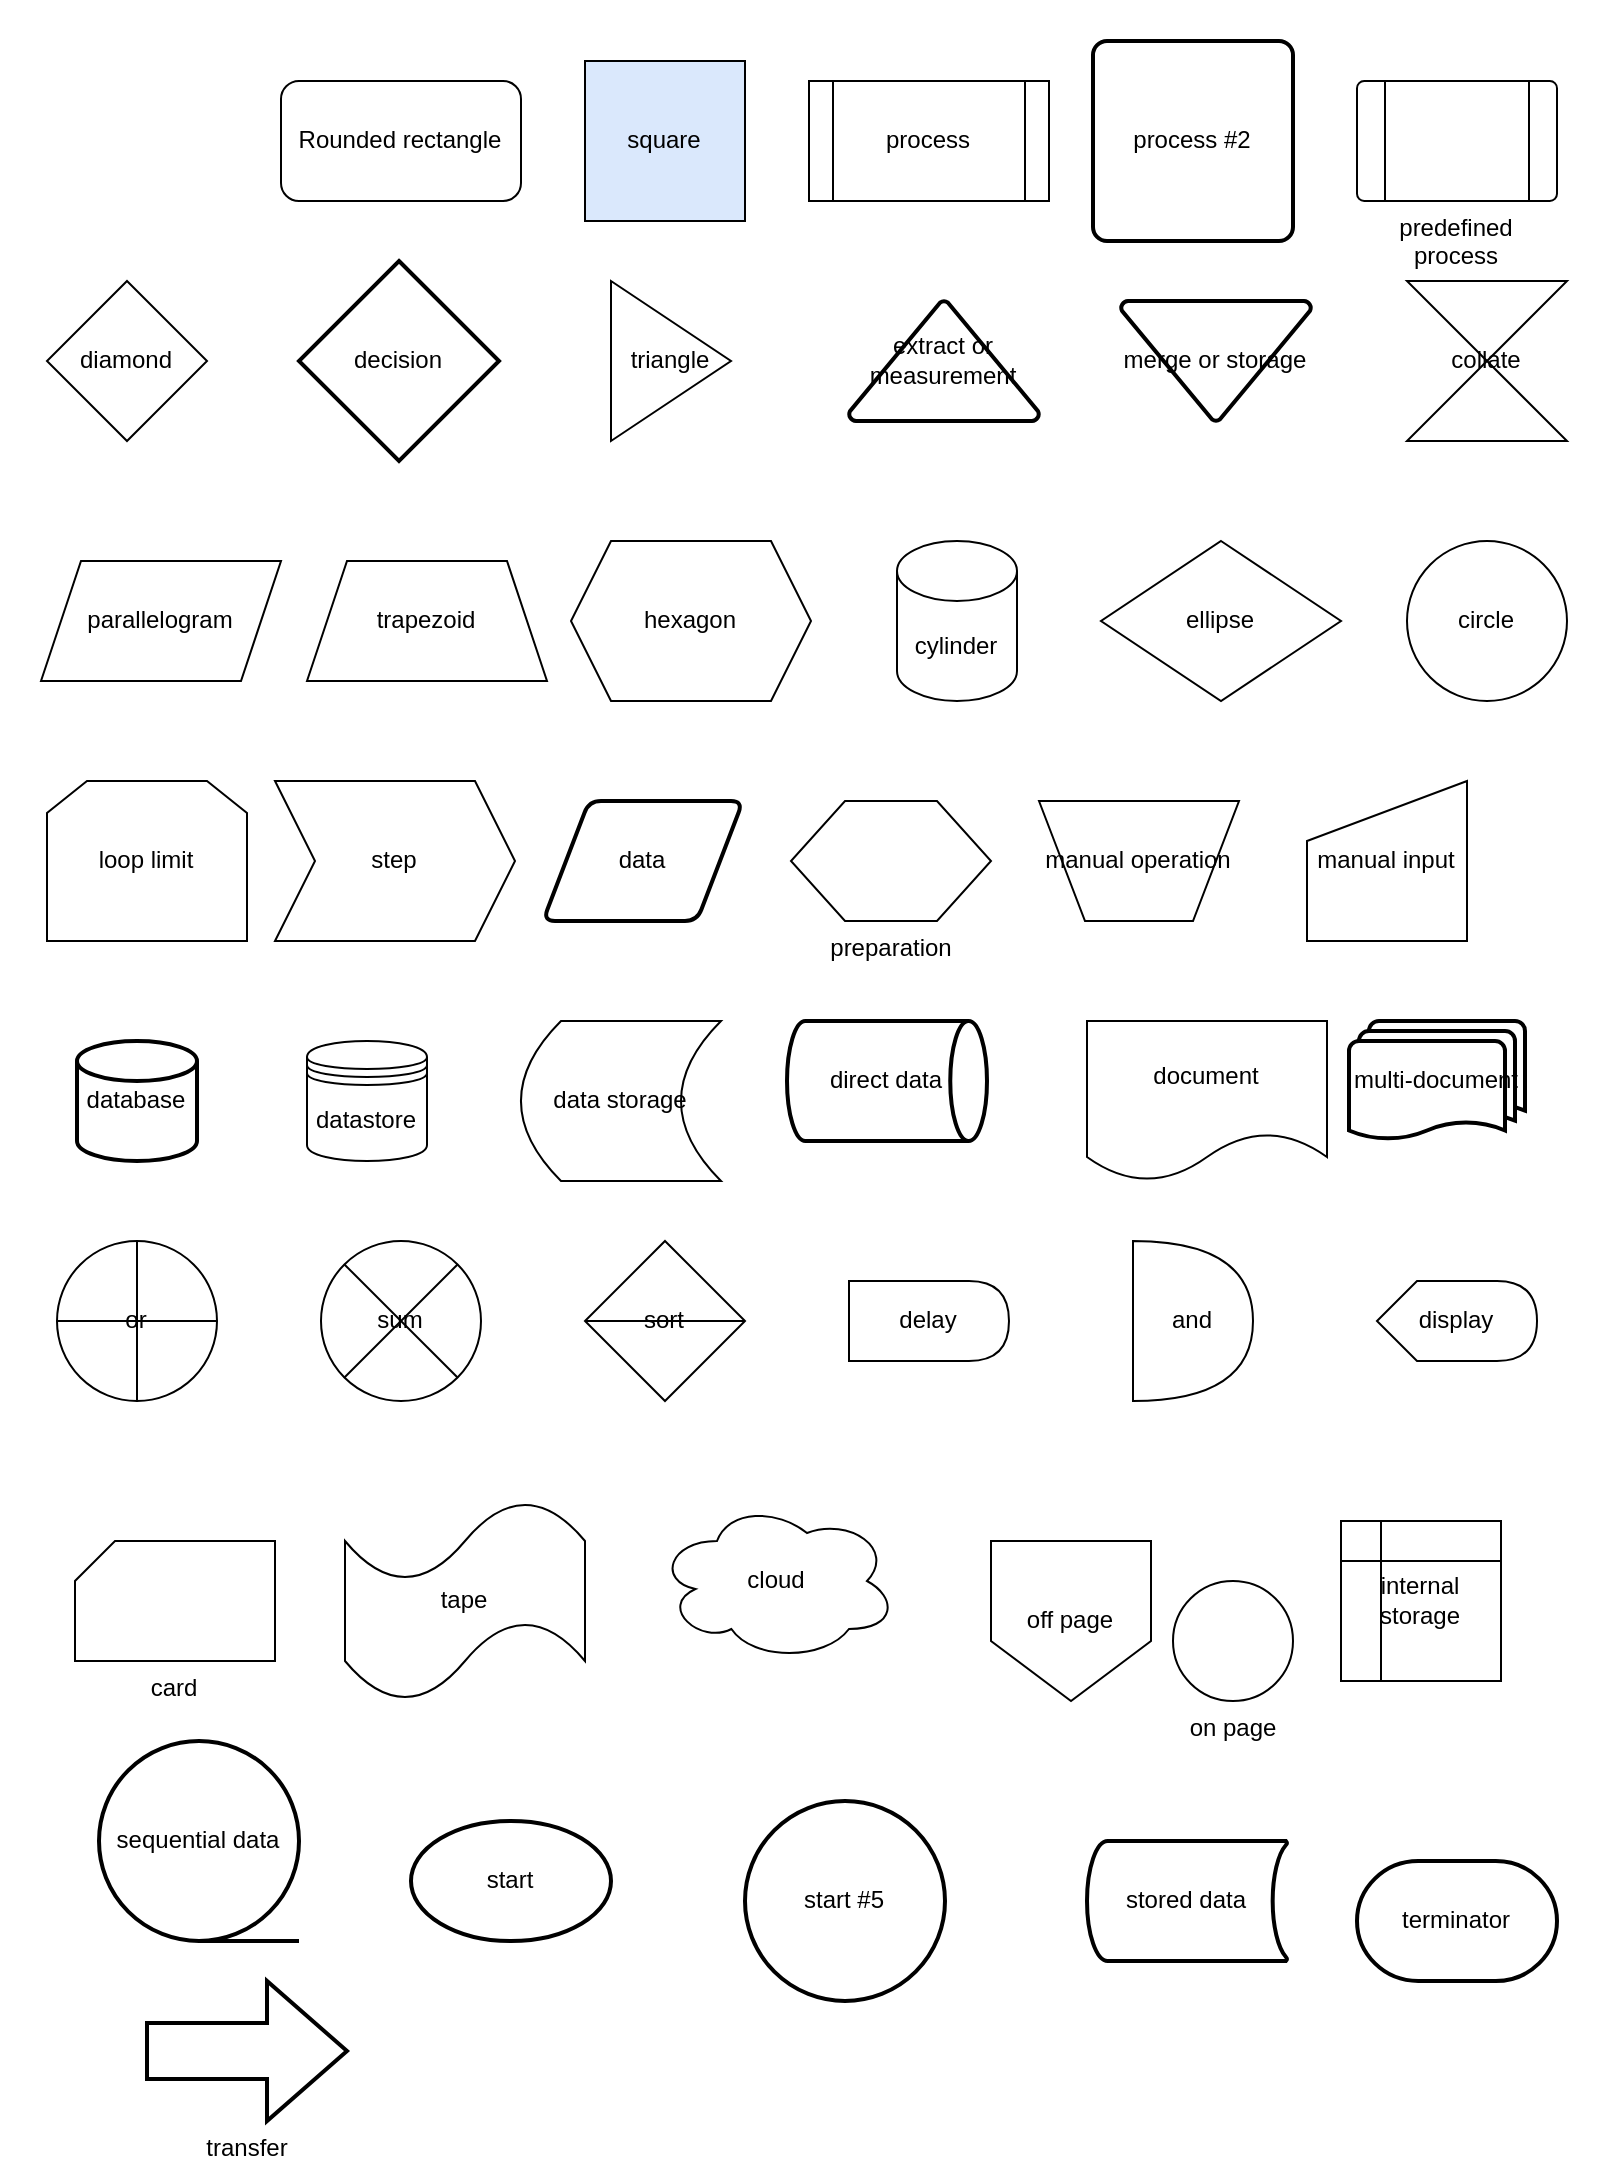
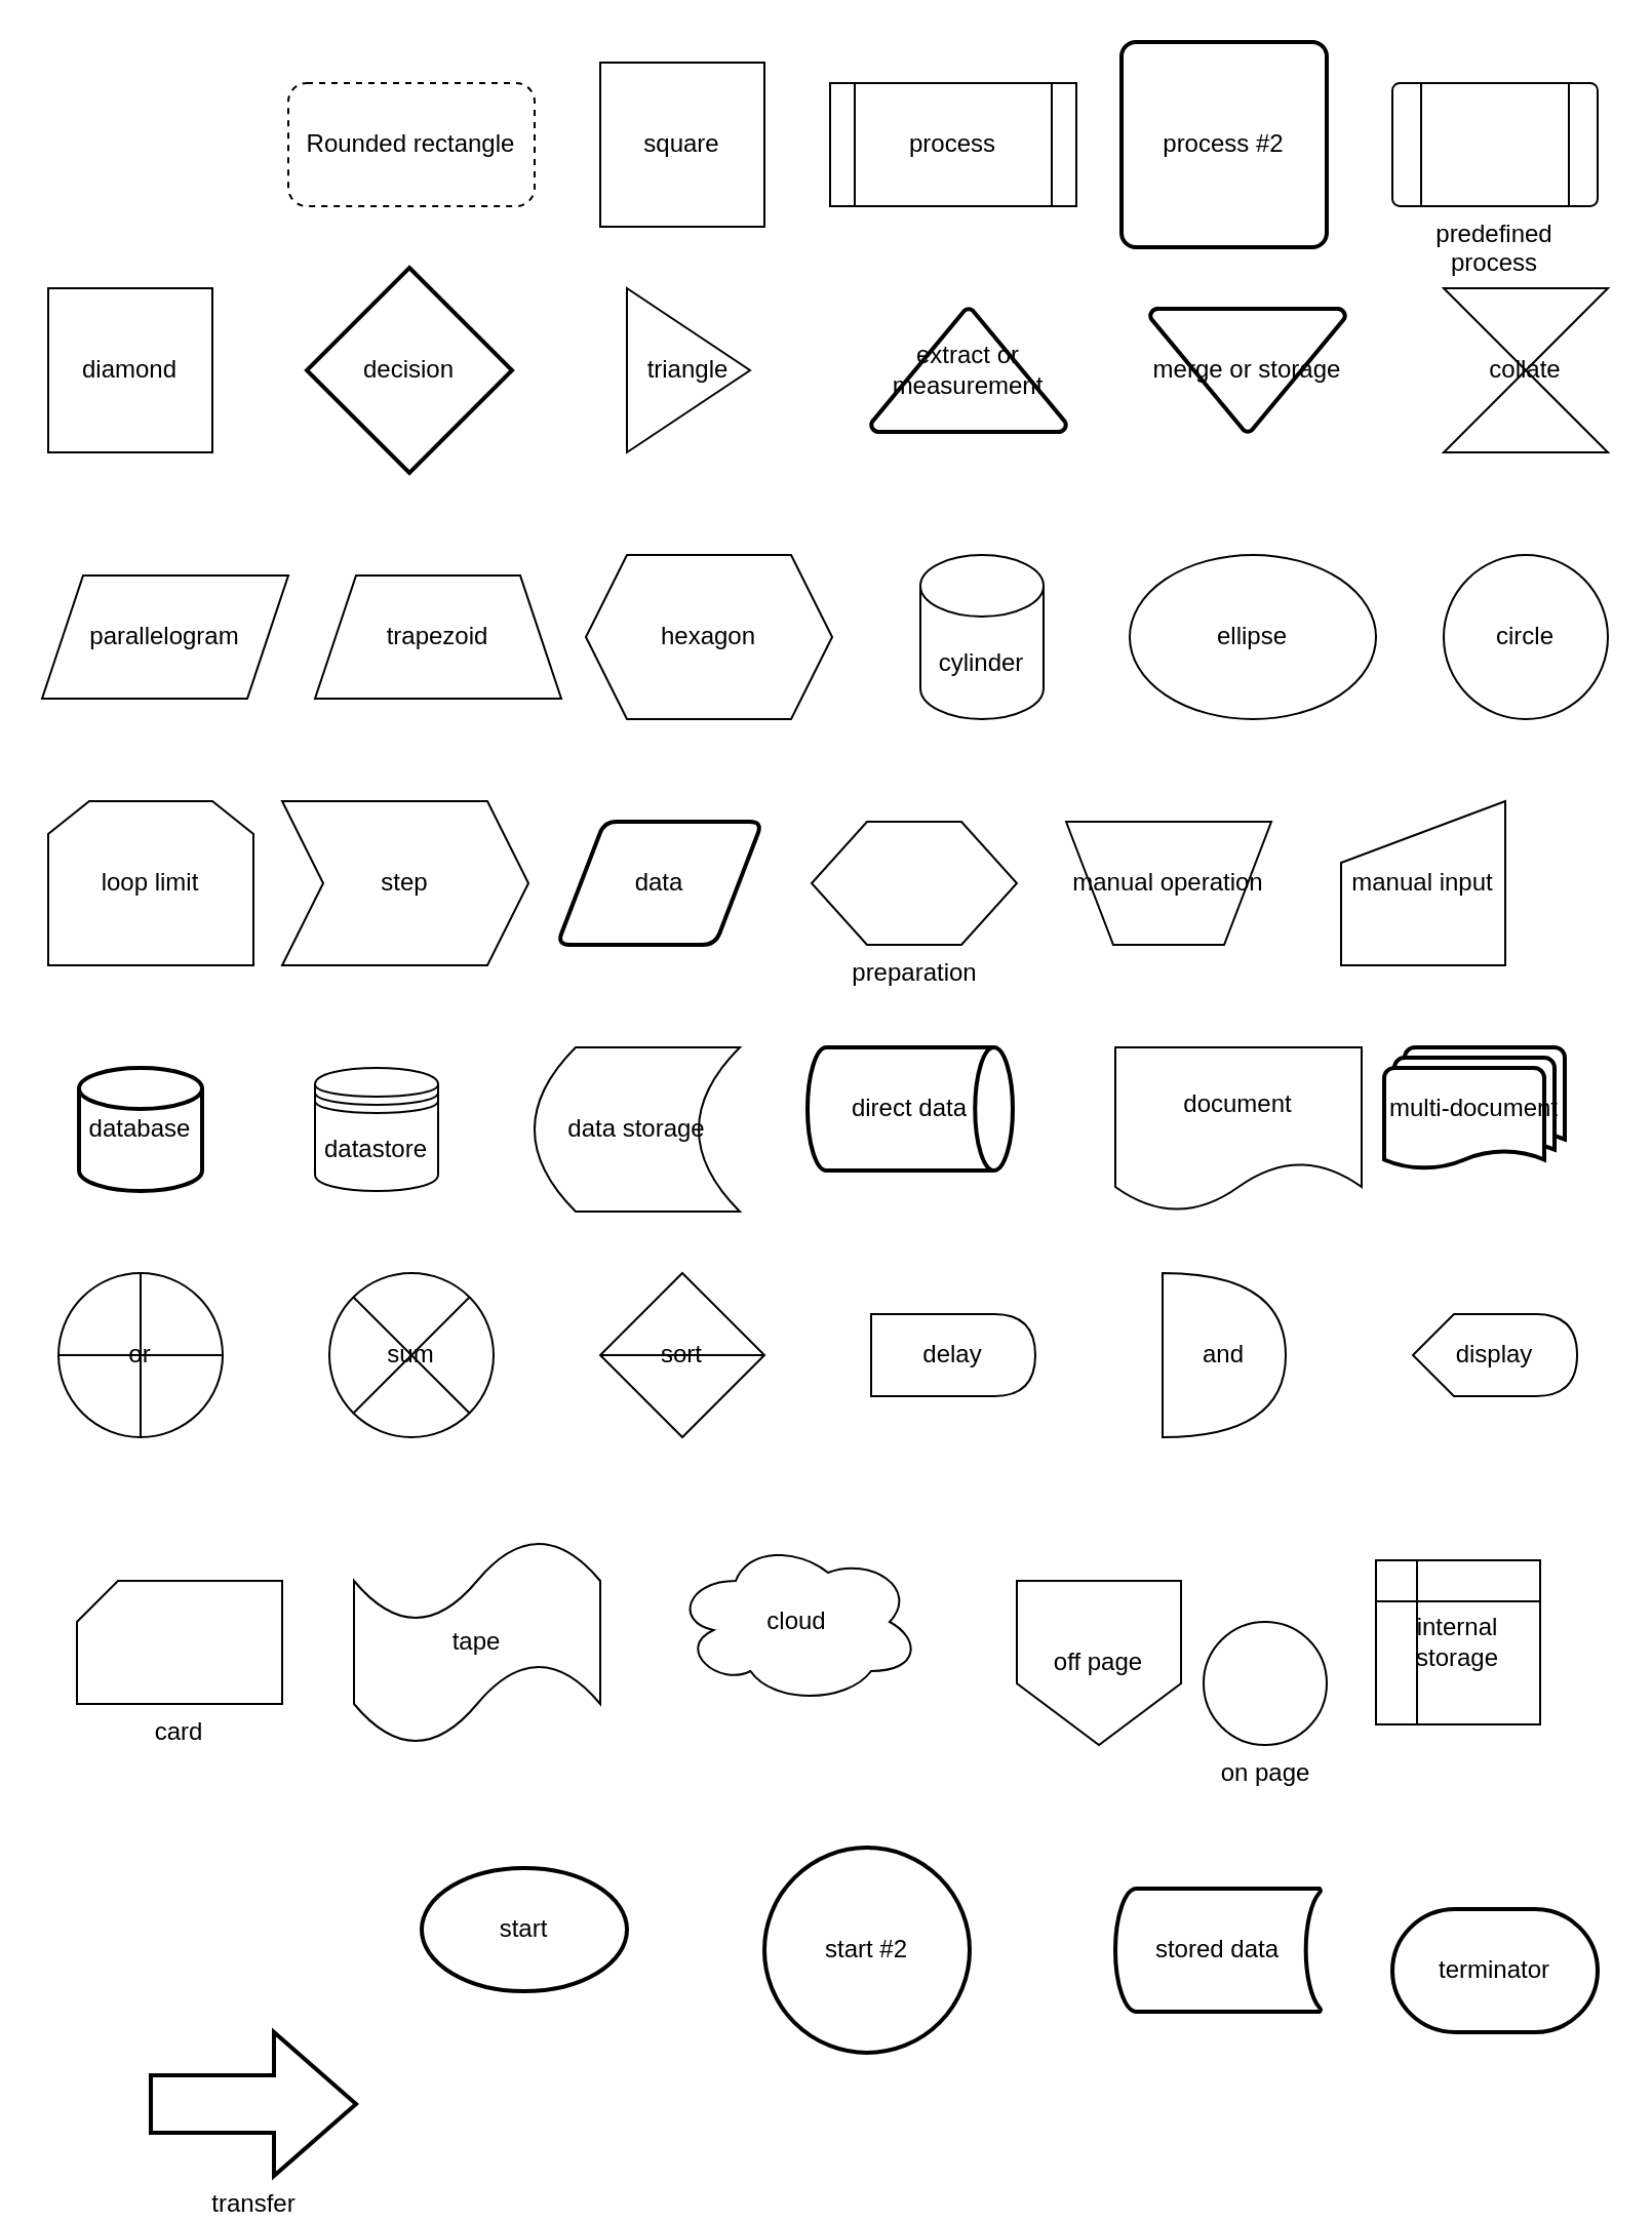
- <mxCell id="2" value="Rounded rectangle" style="rounded=1;whiteSpace=wrap;html=1;" vertex="1" parent="1"><mxGeometry x="140" y="40" width="120" height="60" as="geometry" /></mxCell>
+ <mxCell id="2" value="Rounded rectangle" style="rounded=1;whiteSpace=wrap;html=1;dashed=1;" vertex="1" parent="1"><mxGeometry x="140" y="40" width="120" height="60" as="geometry" /></mxCell>
- <mxCell id="4" value="square" style="whiteSpace=wrap;html=1;aspect=fixed;fillColor=#dae8fc;" vertex="1" parent="1"><mxGeometry x="292" y="30" width="80" height="80" as="geometry" /></mxCell>
+ <mxCell id="4" value="square" style="whiteSpace=wrap;html=1;aspect=fixed;" vertex="1" parent="1"><mxGeometry x="292" y="30" width="80" height="80" as="geometry" /></mxCell>
- <mxCell id="7" value="diamond" style="rhombus;whiteSpace=wrap;html=1;" vertex="1" parent="1"><mxGeometry x="23" y="140" width="80" height="80" as="geometry" /></mxCell>
+ <mxCell id="7" value="diamond" style="whiteSpace=wrap;html=1;rounded=0;" vertex="1" parent="1"><mxGeometry x="23" y="140" width="80" height="80" as="geometry" /></mxCell>
- <mxCell id="3" value="ellipse" style="rhombus;whiteSpace=wrap;html=1;" vertex="1" parent="1"><mxGeometry x="550" y="270" width="120" height="80" as="geometry" /></mxCell>
+ <mxCell id="3" value="ellipse" style="ellipse;whiteSpace=wrap;html=1;" vertex="1" parent="1"><mxGeometry x="550" y="270" width="120" height="80" as="geometry" /></mxCell>
- <mxCell id="43" value="sequential data" style="strokeWidth=2;html=1;shape=mxgraph.flowchart.sequential_data;whiteSpace=wrap;" vertex="1" parent="1"><mxGeometry x="49" y="870" width="100" height="100" as="geometry" /></mxCell>
- <mxCell id="45" value="start #5" style="strokeWidth=2;html=1;shape=mxgraph.flowchart.start_2;whiteSpace=wrap;" vertex="1" parent="1"><mxGeometry x="372" y="900" width="100" height="100" as="geometry" /></mxCell>
+ <mxCell id="45" value="start #2" style="strokeWidth=2;html=1;shape=mxgraph.flowchart.start_2;whiteSpace=wrap;" vertex="1" parent="1"><mxGeometry x="372" y="900" width="100" height="100" as="geometry" /></mxCell>
